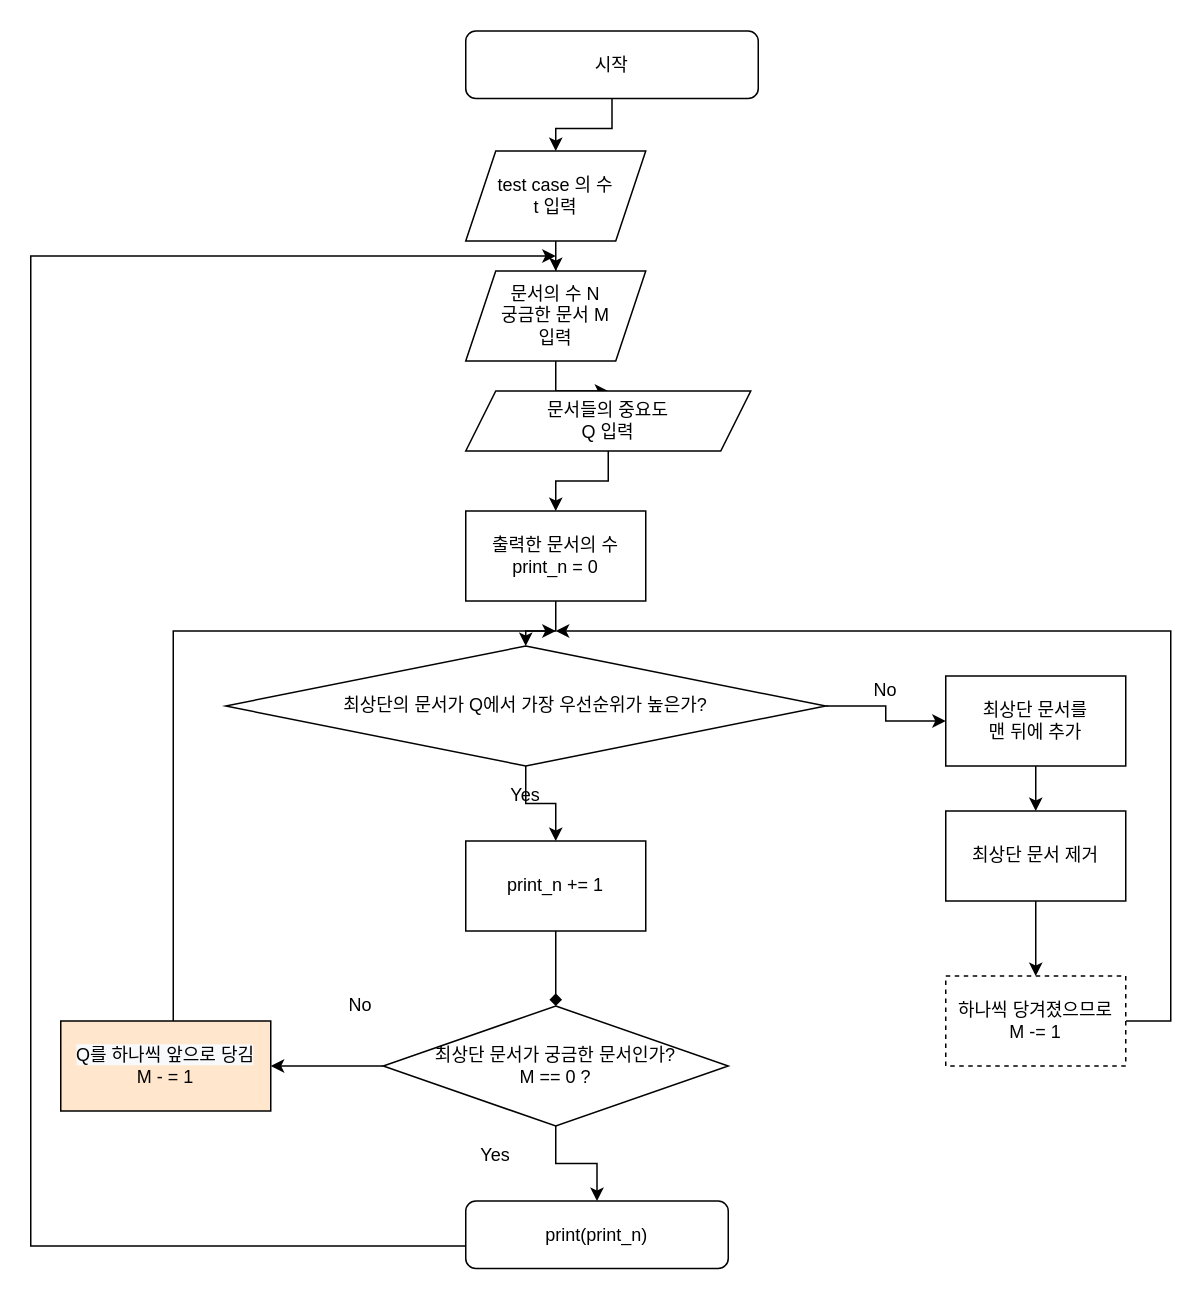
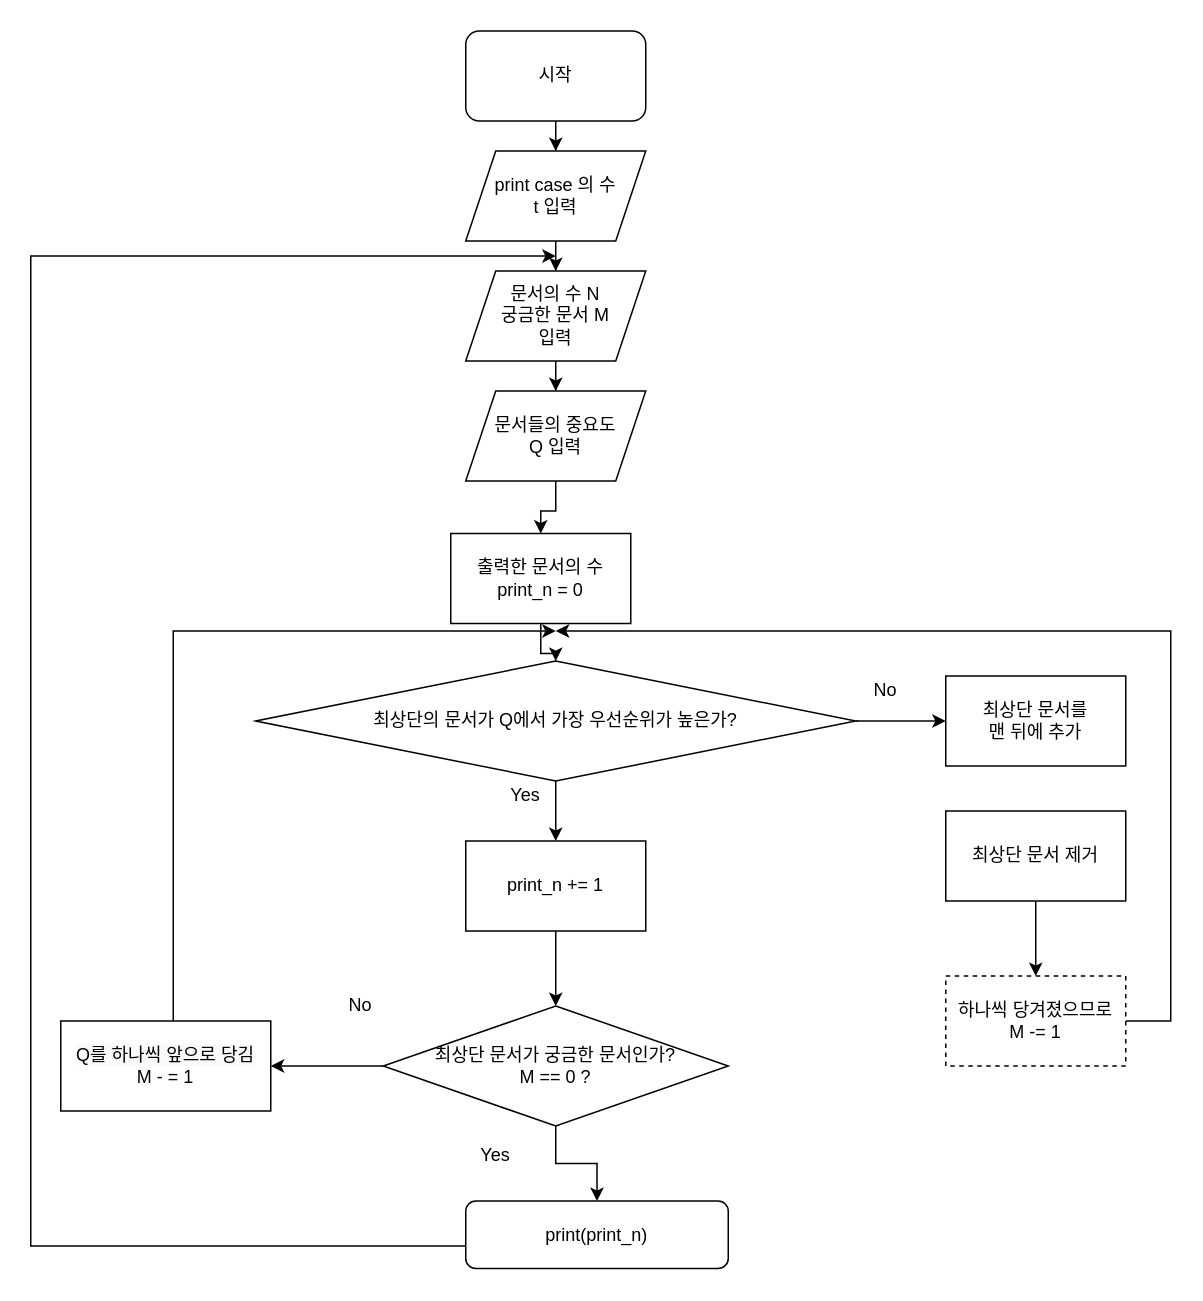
- <mxCell id="3" value="시작" style="rounded=1;whiteSpace=wrap;html=1;" vertex="1" parent="1"><mxGeometry x="310" y="20" width="195" height="45" as="geometry" /></mxCell>
+ <mxCell id="3" value="시작" style="rounded=1;whiteSpace=wrap;html=1;" vertex="1" parent="1"><mxGeometry width="120" height="60" as="geometry" x="310" y="20" /></mxCell>
- <mxCell id="5" value="test case 의 수&lt;br&gt;t 입력" style="shape=parallelogram;perimeter=parallelogramPerimeter;whiteSpace=wrap;html=1;fixedSize=1;" vertex="1" parent="1"><mxGeometry y="100" width="120" height="60" as="geometry" x="310" /></mxCell>
+ <mxCell id="5" value="print case 의 수&lt;br&gt;t 입력" style="shape=parallelogram;perimeter=parallelogramPerimeter;whiteSpace=wrap;html=1;fixedSize=1;" vertex="1" parent="1"><mxGeometry y="100" width="120" height="60" as="geometry" x="310" /></mxCell>
- <mxCell id="9" value="문서들의 중요도&lt;br&gt;Q 입력" style="shape=parallelogram;perimeter=parallelogramPerimeter;whiteSpace=wrap;html=1;fixedSize=1;" vertex="1" parent="1"><mxGeometry x="310" y="260" width="190" height="40" as="geometry" /></mxCell>
+ <mxCell id="9" value="문서들의 중요도&lt;br&gt;Q 입력" style="shape=parallelogram;perimeter=parallelogramPerimeter;whiteSpace=wrap;html=1;fixedSize=1;" vertex="1" parent="1"><mxGeometry y="260" width="120" height="60" as="geometry" x="310" /></mxCell>
- <mxCell id="21" value="출력한 문서의 수&lt;br&gt;print_n = 0" style="rounded=0;whiteSpace=wrap;html=1;" vertex="1" parent="1"><mxGeometry y="340" width="120" height="60" as="geometry" x="310" /></mxCell>
+ <mxCell id="21" value="출력한 문서의 수&lt;br&gt;print_n = 0" style="rounded=0;whiteSpace=wrap;html=1;" vertex="1" parent="1"><mxGeometry x="300" y="355" width="120" height="60" as="geometry" /></mxCell>
- <mxCell id="12" value="최상단의 문서가 Q에서 가장 우선순위가 높은가?" style="rhombus;whiteSpace=wrap;html=1;" vertex="1" parent="1"><mxGeometry x="150" y="430" width="400" height="80" as="geometry" /></mxCell>
+ <mxCell id="12" value="최상단의 문서가 Q에서 가장 우선순위가 높은가?" style="rhombus;whiteSpace=wrap;html=1;" vertex="1" parent="1"><mxGeometry x="170" y="440" width="400" height="80" as="geometry" /></mxCell>
- <mxCell id="28" value="" style="edgeStyle=orthogonalEdgeStyle;rounded=0;orthogonalLoop=1;jettySize=auto;html=1;" edge="1" parent="1" source="29" target="31"><mxGeometry relative="1" as="geometry" /></mxCell>
- <mxCell id="22" value="" style="edgeStyle=orthogonalEdgeStyle;rounded=0;orthogonalLoop=1;jettySize=auto;html=1;endArrow=diamond;" edge="1" parent="1" source="23" target="15"><mxGeometry relative="1" as="geometry" /></mxCell>
+ <mxCell id="22" value="" style="edgeStyle=orthogonalEdgeStyle;rounded=0;orthogonalLoop=1;jettySize=auto;html=1;" edge="1" parent="1" source="23" target="15"><mxGeometry relative="1" as="geometry" /></mxCell>
- <mxCell id="27" value="&lt;span style=&quot;color: rgb(0 , 0 , 0) ; font-family: &amp;#34;helvetica&amp;#34; ; font-size: 12px ; font-style: normal ; font-weight: 400 ; letter-spacing: normal ; text-align: center ; text-indent: 0px ; text-transform: none ; word-spacing: 0px ; background-color: rgb(248 , 249 , 250) ; display: inline ; float: none&quot;&gt;Q를 하나씩 앞으로 당김&lt;br&gt;&lt;/span&gt;M - = 1" style="whiteSpace=wrap;html=1;fillColor=#ffe6cc;" vertex="1" parent="1"><mxGeometry x="40" y="680" width="140" height="60" as="geometry" /></mxCell>
+ <mxCell id="27" value="&lt;span style=&quot;color: rgb(0 , 0 , 0) ; font-family: &amp;#34;helvetica&amp;#34; ; font-size: 12px ; font-style: normal ; font-weight: 400 ; letter-spacing: normal ; text-align: center ; text-indent: 0px ; text-transform: none ; word-spacing: 0px ; background-color: rgb(248 , 249 , 250) ; display: inline ; float: none&quot;&gt;Q를 하나씩 앞으로 당김&lt;br&gt;&lt;/span&gt;M - = 1" style="whiteSpace=wrap;html=1;" vertex="1" parent="1"><mxGeometry x="40" y="680" width="140" height="60" as="geometry" /></mxCell>
